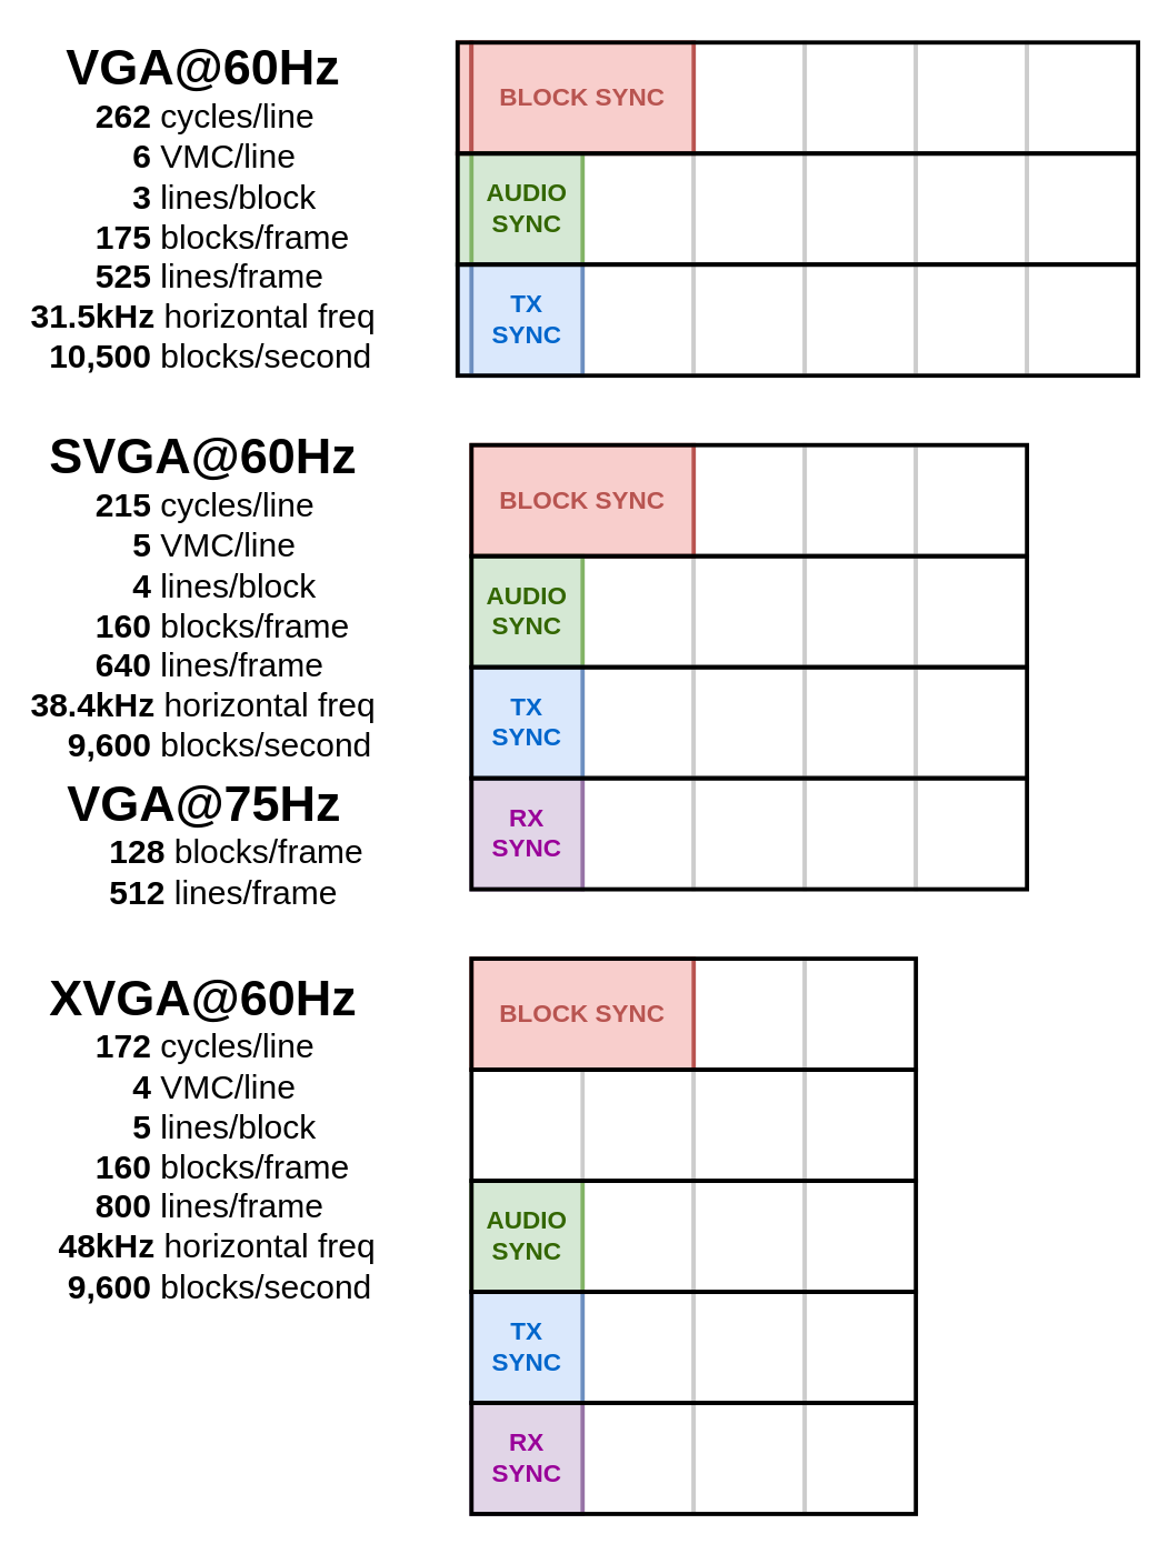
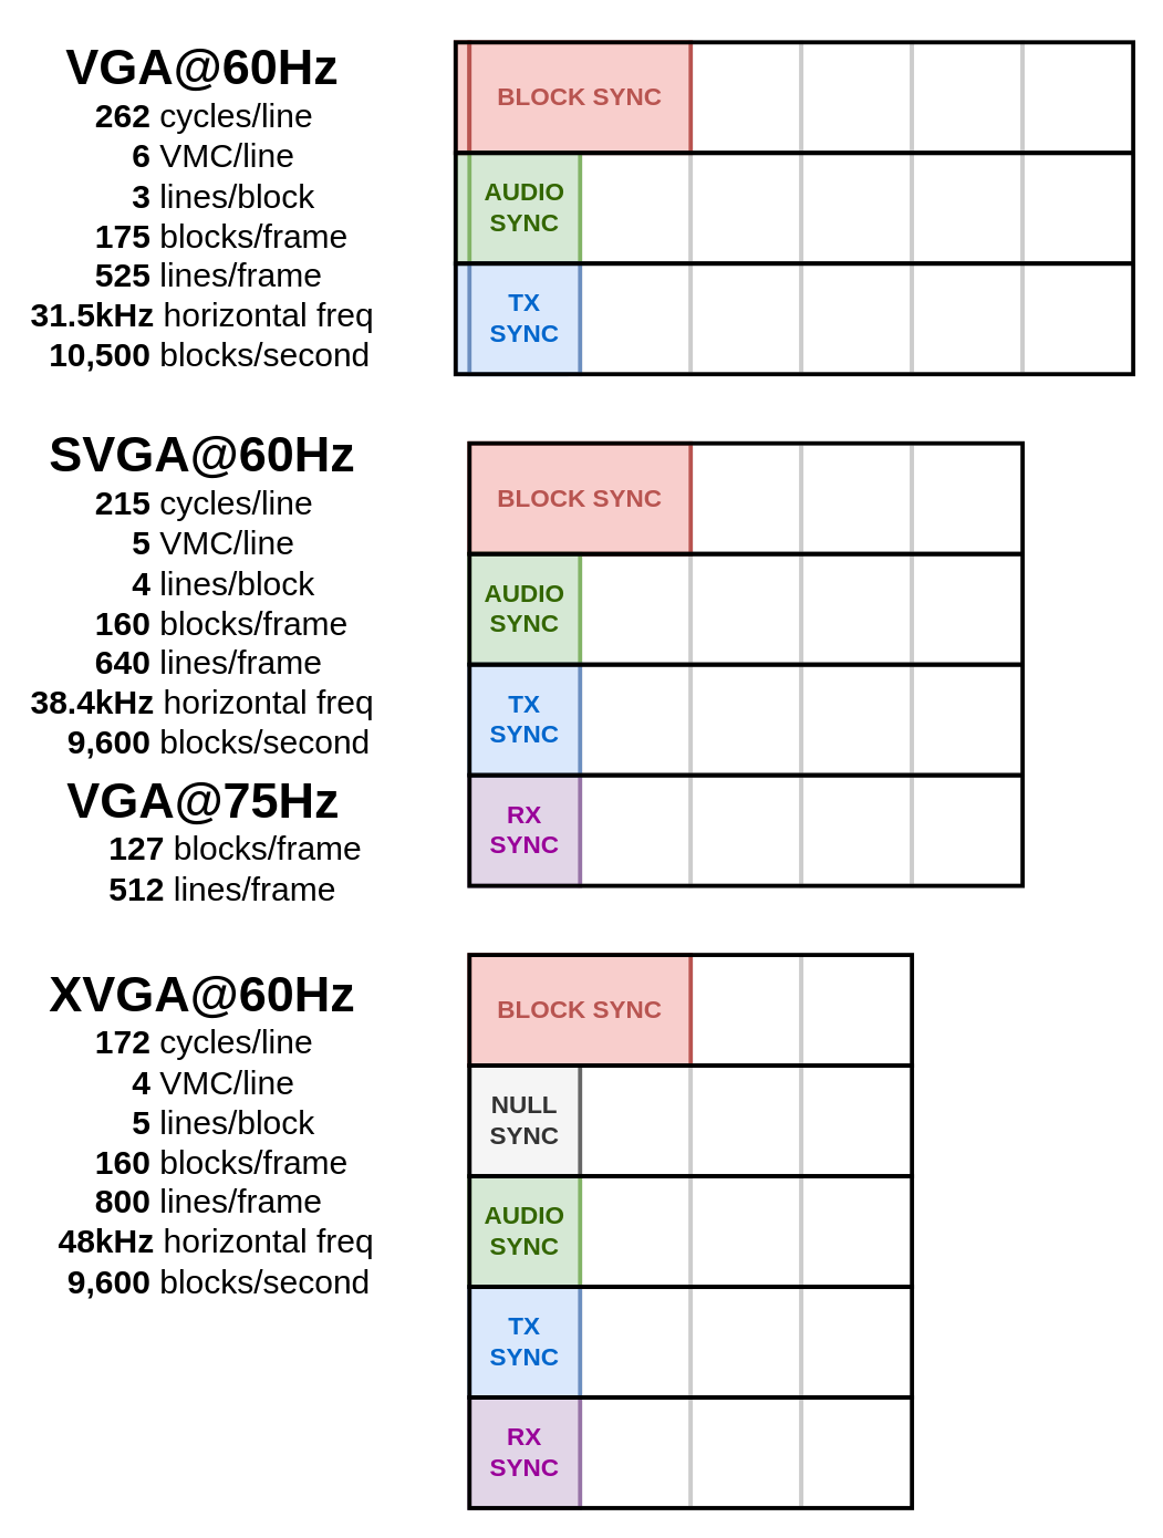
- <mxCell id="75" value="&lt;div style=&quot;text-align: center&quot;&gt;&lt;b style=&quot;color: rgb(0 , 0 , 0)&quot;&gt;&lt;font style=&quot;font-size: 36px&quot;&gt;VGA@75Hz&lt;/font&gt;&lt;/b&gt;&lt;/div&gt;&lt;span style=&quot;color: rgb(0 , 0 , 0) ; font-size: 24px&quot;&gt;&amp;nbsp; &amp;nbsp; &amp;nbsp; &amp;nbsp;&lt;b&gt;128&lt;/b&gt; blocks/frame&lt;br&gt;&amp;nbsp; &amp;nbsp; &amp;nbsp; &amp;nbsp;&lt;b&gt;512&lt;/b&gt;&amp;nbsp;lines/frame&lt;br&gt;&lt;/span&gt;" style="text;html=1;strokeColor=none;fillColor=none;align=left;verticalAlign=top;whiteSpace=wrap;rounded=0;fontColor=#82B366;" vertex="1" parent="1"><mxGeometry x="30" y="550" width="290" height="110" as="geometry" /></mxCell>
+ <mxCell id="75" value="&lt;div style=&quot;text-align: center&quot;&gt;&lt;b style=&quot;color: rgb(0 , 0 , 0)&quot;&gt;&lt;font style=&quot;font-size: 36px&quot;&gt;VGA@75Hz&lt;/font&gt;&lt;/b&gt;&lt;/div&gt;&lt;span style=&quot;color: rgb(0 , 0 , 0) ; font-size: 24px&quot;&gt;&amp;nbsp; &amp;nbsp; &amp;nbsp; &amp;nbsp;&lt;b&gt;127&lt;/b&gt; blocks/frame&lt;br&gt;&amp;nbsp; &amp;nbsp; &amp;nbsp; &amp;nbsp;&lt;b&gt;512&lt;/b&gt;&amp;nbsp;lines/frame&lt;br&gt;&lt;/span&gt;" style="text;html=1;strokeColor=none;fillColor=none;align=left;verticalAlign=top;whiteSpace=wrap;rounded=0;fontColor=#82B366;" vertex="1" parent="1"><mxGeometry x="30" y="550" width="290" height="110" as="geometry" /></mxCell>
+ <mxCell id="51" value="&lt;font style=&quot;font-size: 18px&quot;&gt;&lt;b&gt;NULL SYNC&lt;/b&gt;&lt;/font&gt;" style="whiteSpace=wrap;html=1;aspect=fixed;strokeWidth=3;strokeColor=#666666;fillColor=#f5f5f5;fontColor=#333333;" vertex="1" parent="1"><mxGeometry x="339" y="770" width="80" height="80" as="geometry" /></mxCell>
